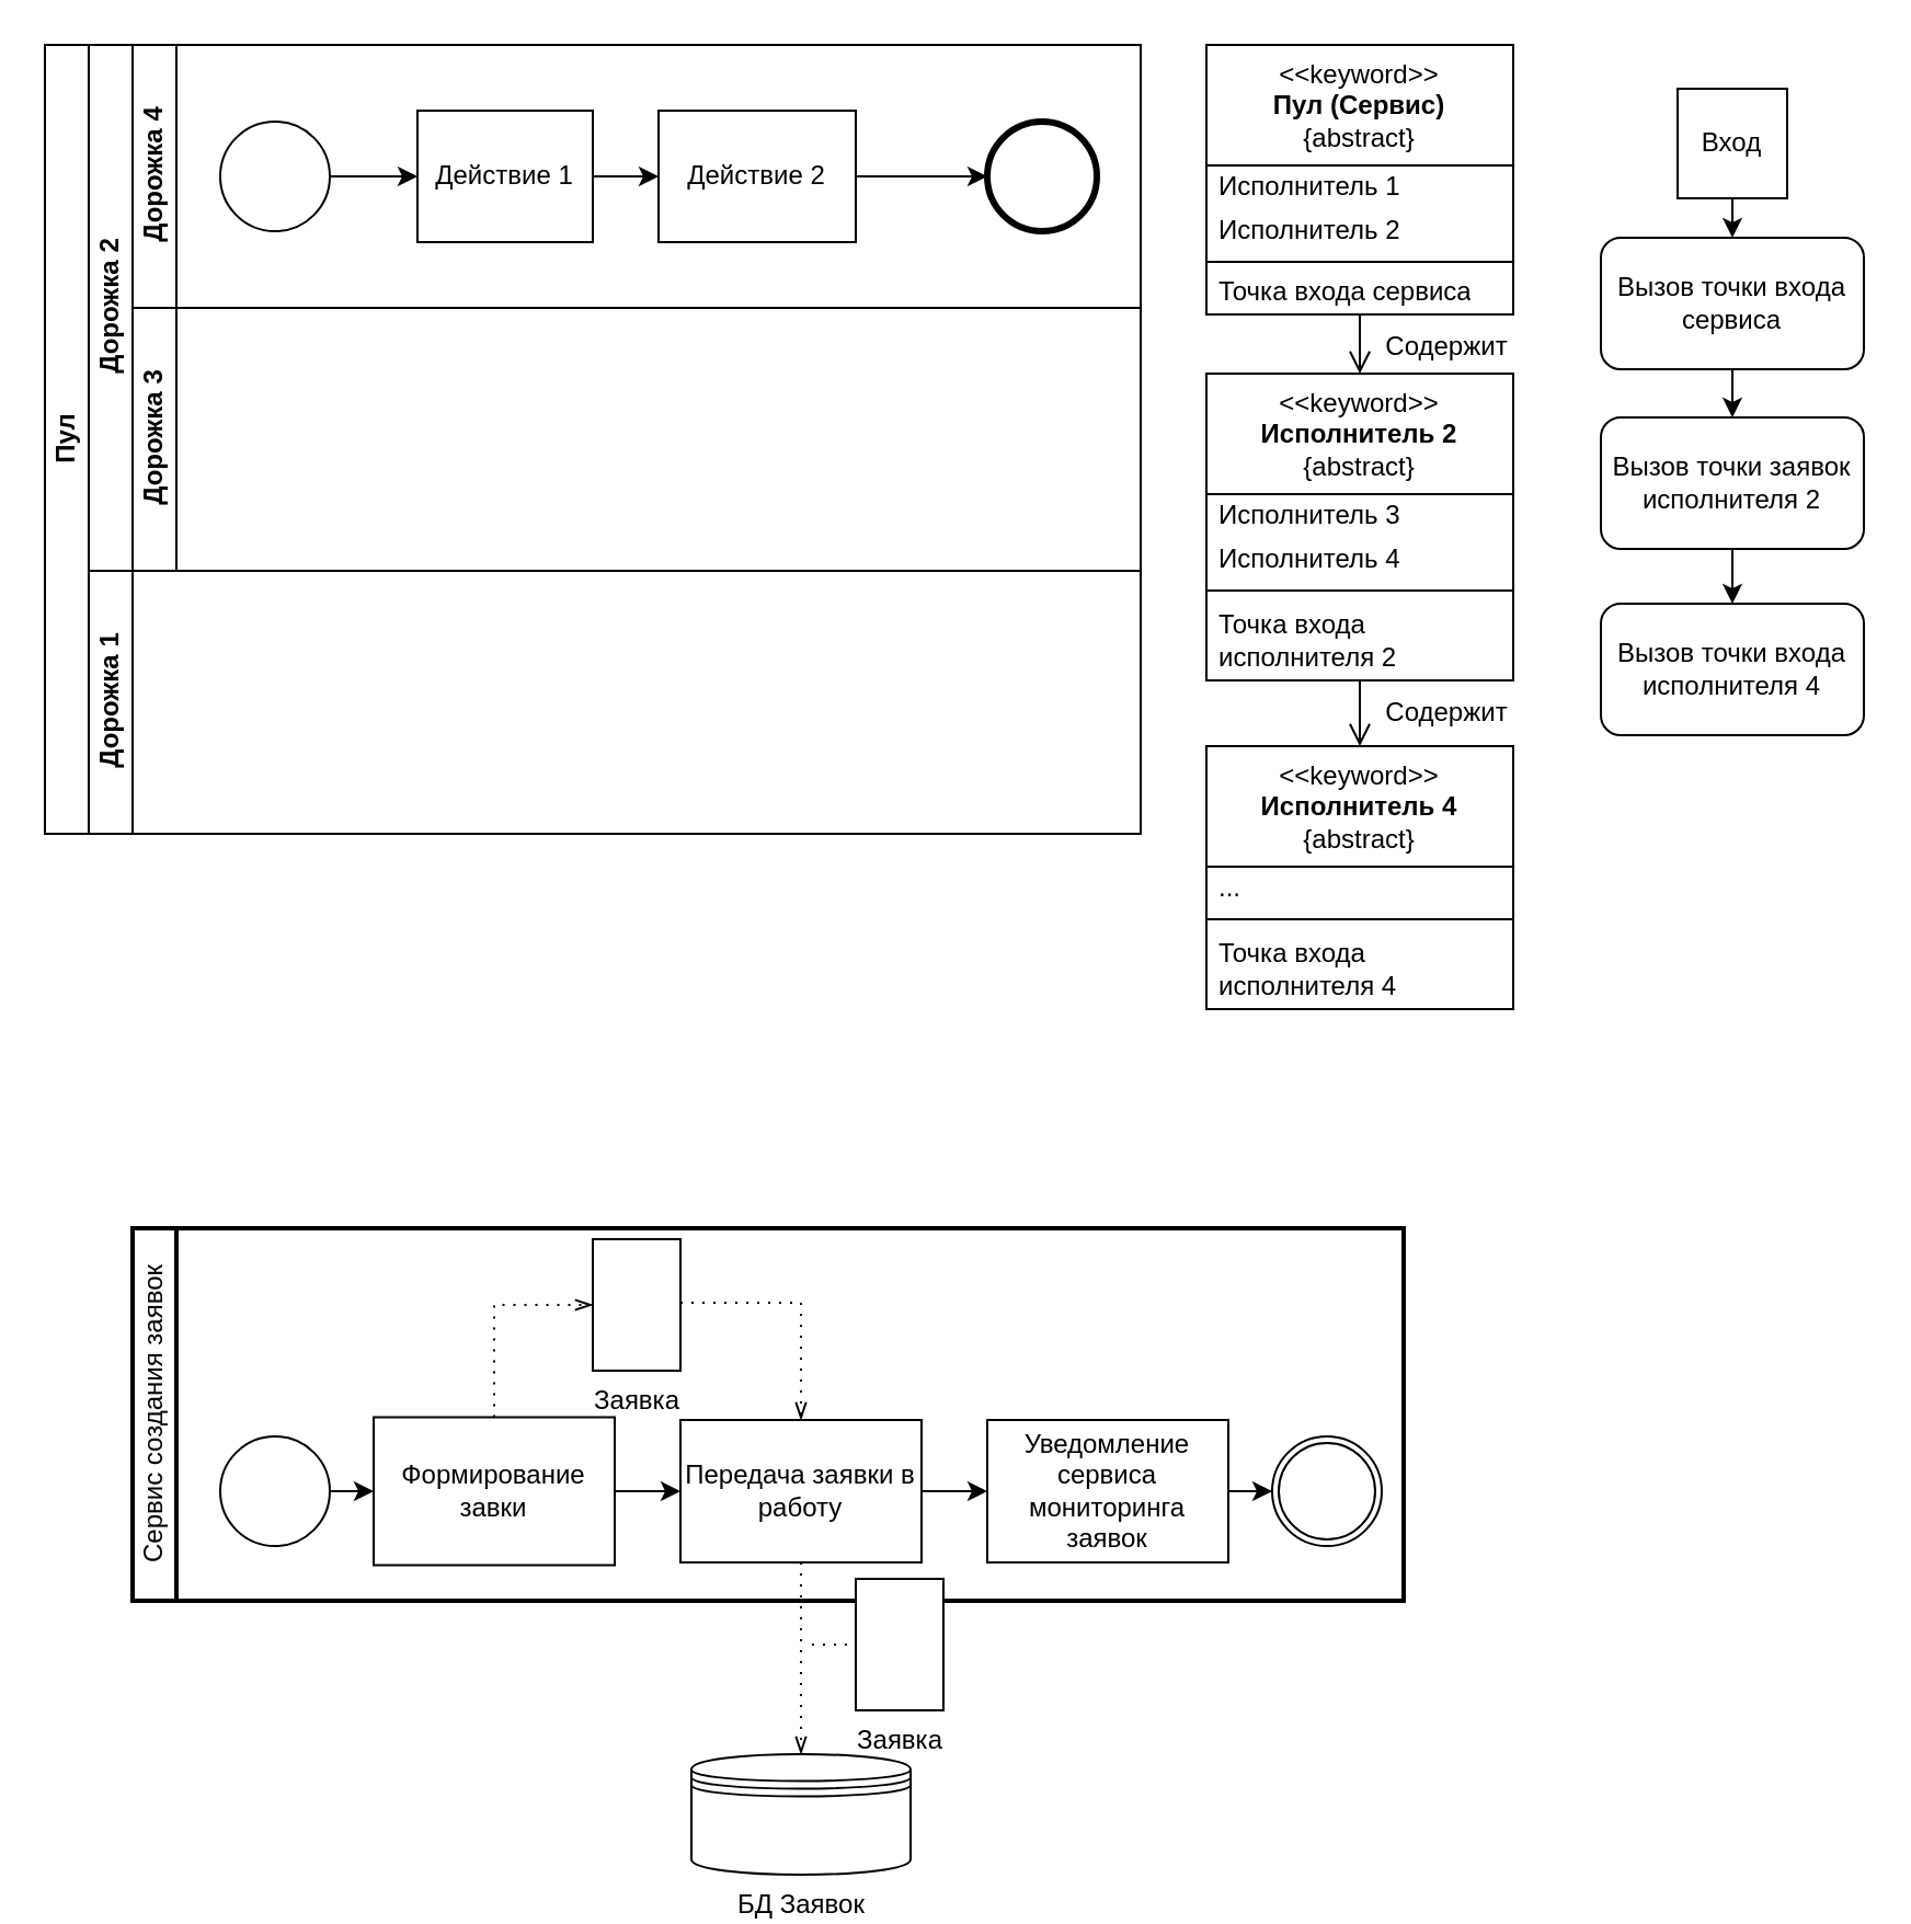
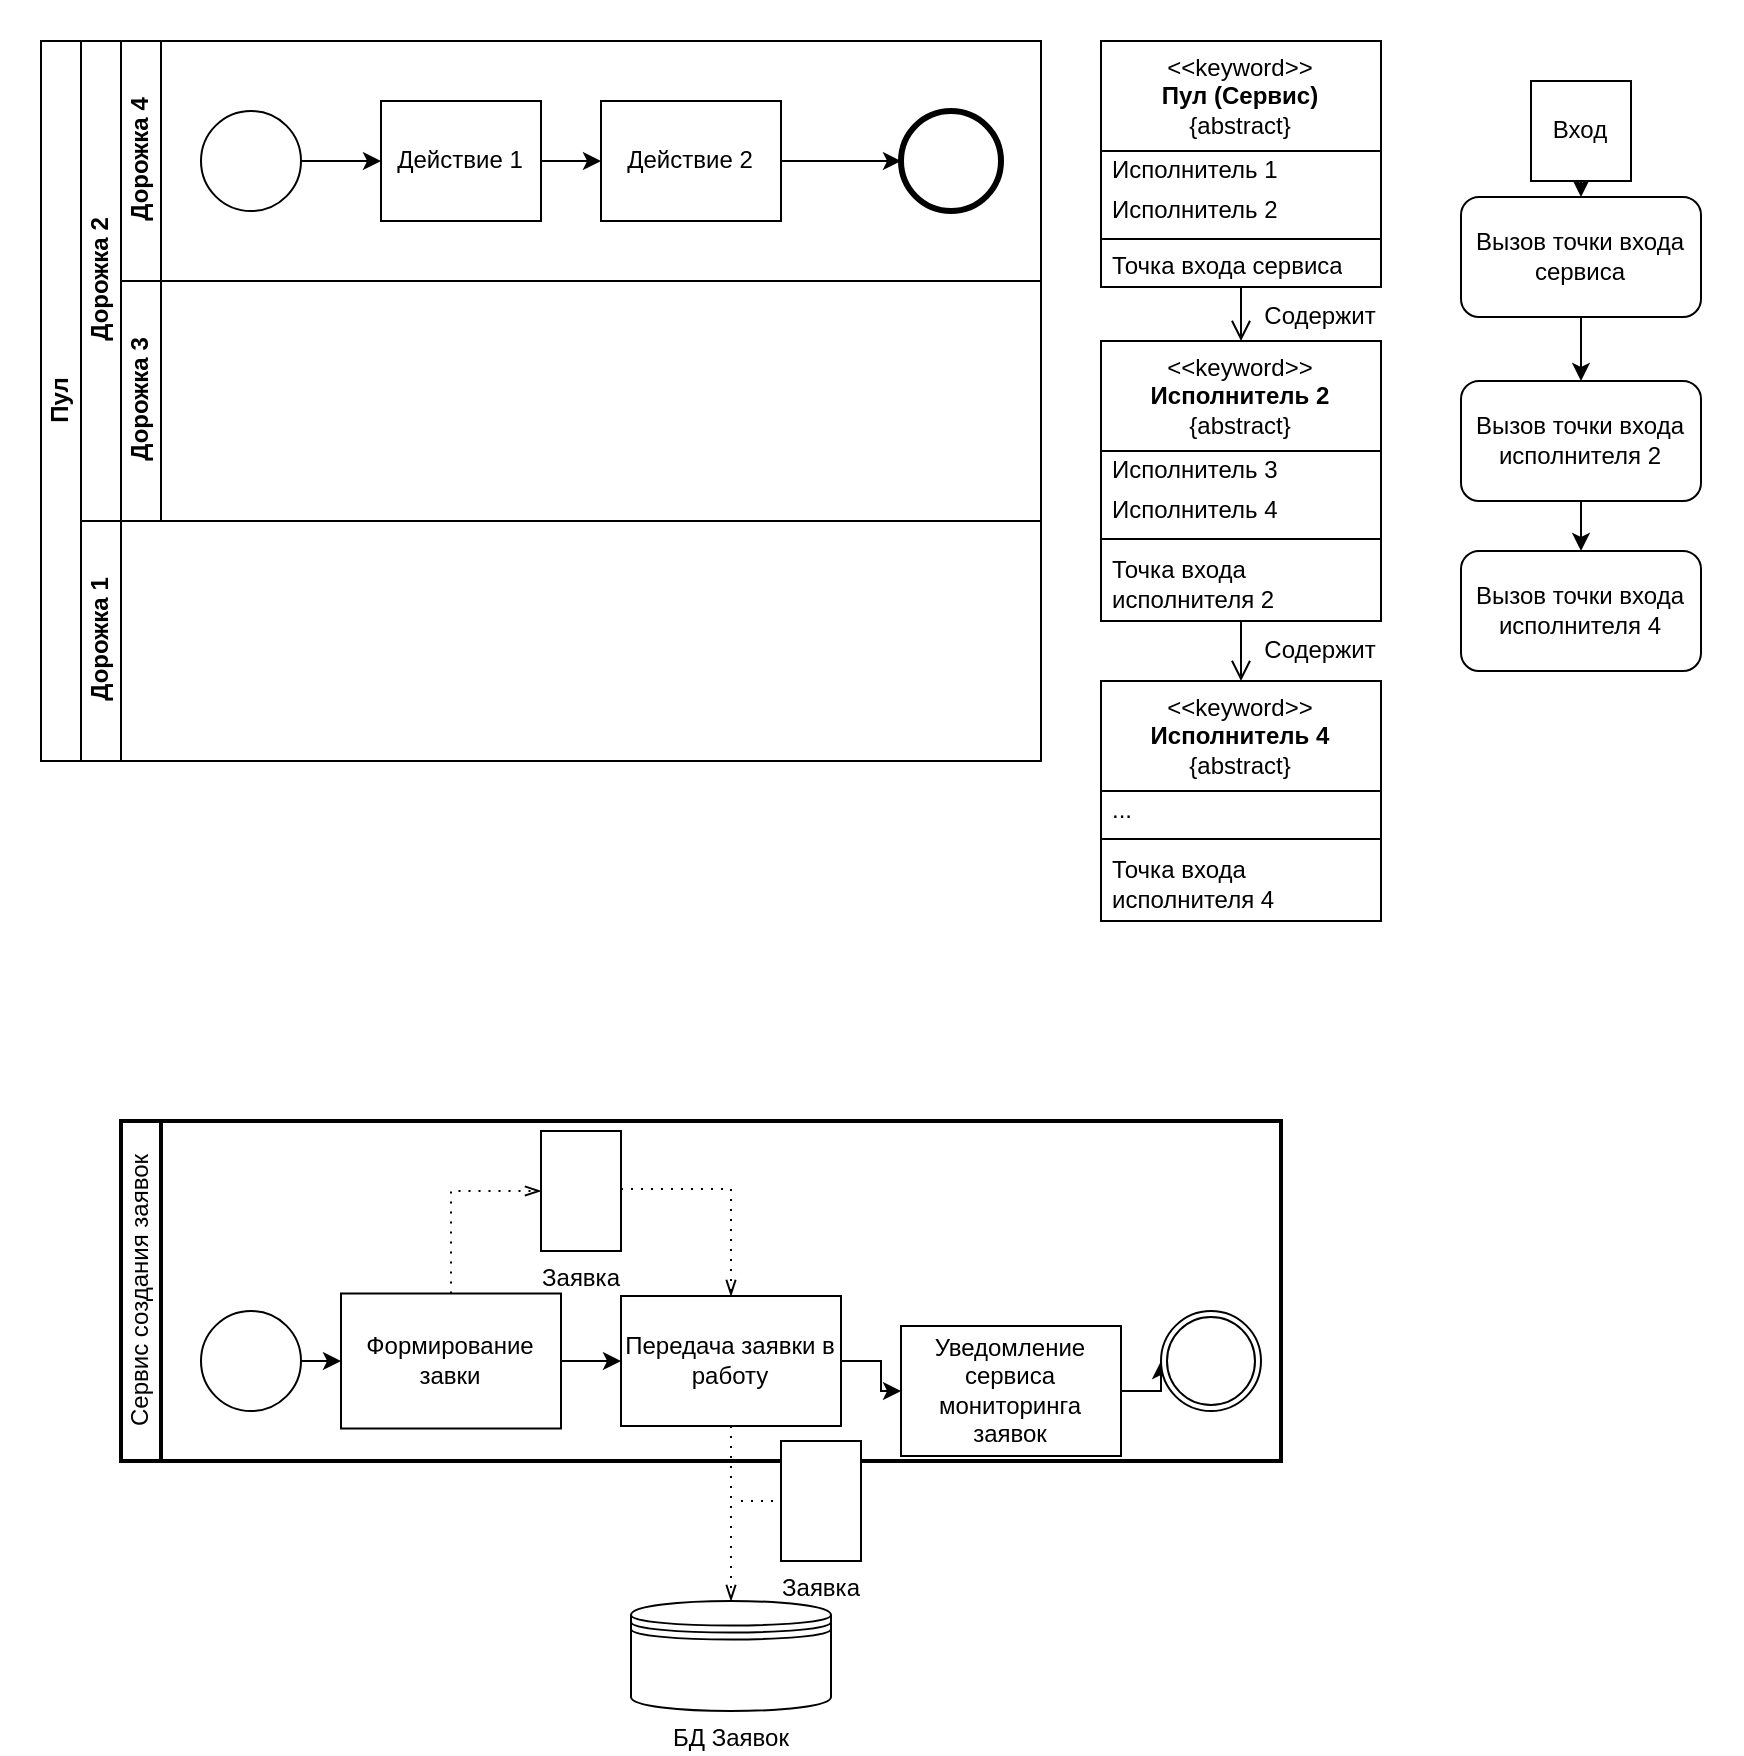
- <mxCell id="35" value="Вызов точки входа сервиса" style="rounded=1;whiteSpace=wrap;html=1;" parent="1" vertex="1"><mxGeometry x="730" y="108" width="120" height="60" as="geometry" /></mxCell>
+ <mxCell id="35" value="Вызов точки входа сервиса" style="rounded=1;whiteSpace=wrap;html=1;" parent="1" vertex="1"><mxGeometry x="730" y="98" width="120" height="60" as="geometry" /></mxCell>
- <mxCell id="37" value="Вызов точки заявок исполнителя 2" style="rounded=1;whiteSpace=wrap;html=1;" parent="1" vertex="1"><mxGeometry x="730" y="190" width="120" height="60" as="geometry" /></mxCell>
+ <mxCell id="37" value="Вызов точки входа исполнителя 2" style="rounded=1;whiteSpace=wrap;html=1;" parent="1" vertex="1"><mxGeometry x="730" y="190" width="120" height="60" as="geometry" /></mxCell>
- <mxCell id="49" value="Уведомление сервиса мониторинга заявок" style="points=[[0.25,0,0],[0.5,0,0],[0.75,0,0],[1,0.25,0],[1,0.5,0],[1,0.75,0],[0.75,1,0],[0.5,1,0],[0.25,1,0],[0,0.75,0],[0,0.5,0],[0,0.25,0]];shape=mxgraph.bpmn.task2;whiteSpace=wrap;rectStyle=rounded;size=10;html=1;container=1;expand=0;collapsible=0;taskMarker=abstract;" vertex="1" parent="39"><mxGeometry x="390" y="87.5" width="110" height="65" as="geometry" /></mxCell>
+ <mxCell id="49" value="Уведомление сервиса мониторинга заявок" style="points=[[0.25,0,0],[0.5,0,0],[0.75,0,0],[1,0.25,0],[1,0.5,0],[1,0.75,0],[0.75,1,0],[0.5,1,0],[0.25,1,0],[0,0.75,0],[0,0.5,0],[0,0.25,0]];shape=mxgraph.bpmn.task2;whiteSpace=wrap;rectStyle=rounded;size=10;html=1;container=1;expand=0;collapsible=0;taskMarker=abstract;" vertex="1" parent="39"><mxGeometry x="390" y="102.5" width="110" height="65" as="geometry" /></mxCell>
